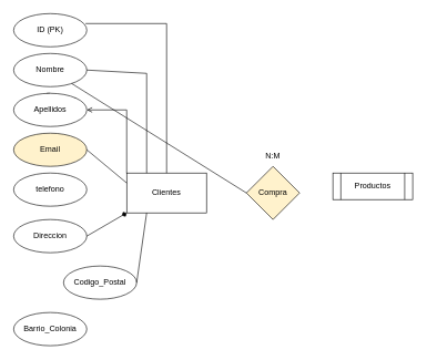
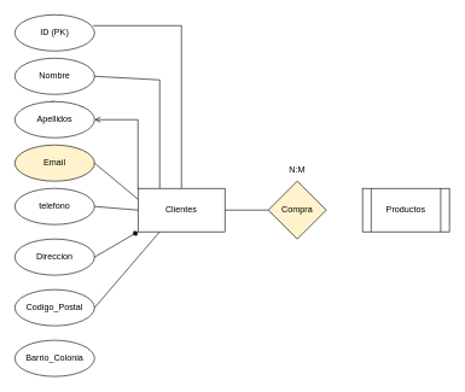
- <mxCell id="21" value="" style="endArrow=none;html=1;rounded=0;exitX=0;exitY=0.5;exitDx=0;exitDy=0;" edge="1" parent="1" source="20" target="8"><mxGeometry width="50" height="50" relative="1" as="geometry"><mxPoint x="390" y="420" as="sourcePoint" /><mxPoint x="440" y="370" as="targetPoint" /></mxGeometry></mxCell>
+ <mxCell id="21" value="" style="endArrow=none;html=1;rounded=0;entryX=1;entryY=0.5;entryDx=0;entryDy=0;exitX=0;exitY=0.5;exitDx=0;exitDy=0;" edge="1" parent="1" source="20" target="12"><mxGeometry width="50" height="50" relative="1" as="geometry"><mxPoint x="390" y="420" as="sourcePoint" /><mxPoint x="440" y="370" as="targetPoint" /></mxGeometry></mxCell>
- <mxCell id="23" value="Productos" style="shape=process;whiteSpace=wrap;html=1;backgroundOutline=1;" vertex="1" parent="1"><mxGeometry x="500" y="260" width="120" height="40" as="geometry" /></mxCell>
+ <mxCell id="23" value="Productos" style="shape=process;whiteSpace=wrap;html=1;backgroundOutline=1;" vertex="1" parent="1"><mxGeometry x="500" y="260" width="120" height="60" as="geometry" /></mxCell>
+ <mxCell id="17" value="" style="endArrow=none;html=1;rounded=0;entryX=1;entryY=0.5;entryDx=0;entryDy=0;exitX=0;exitY=0.5;exitDx=0;exitDy=0;" edge="1" parent="1" source="12" target="7"><mxGeometry width="50" height="50" relative="1" as="geometry"><mxPoint x="390" y="420" as="sourcePoint" /><mxPoint x="440" y="370" as="targetPoint" /></mxGeometry></mxCell>
- <mxCell id="10" value="Codigo_Postal" style="ellipse;whiteSpace=wrap;html=1;" vertex="1" parent="1"><mxGeometry x="95" y="400" width="110" height="50" as="geometry" /></mxCell>
+ <mxCell id="10" value="Codigo_Postal" style="ellipse;whiteSpace=wrap;html=1;" vertex="1" parent="1"><mxGeometry x="20" y="400" width="110" height="50" as="geometry" /></mxCell>
